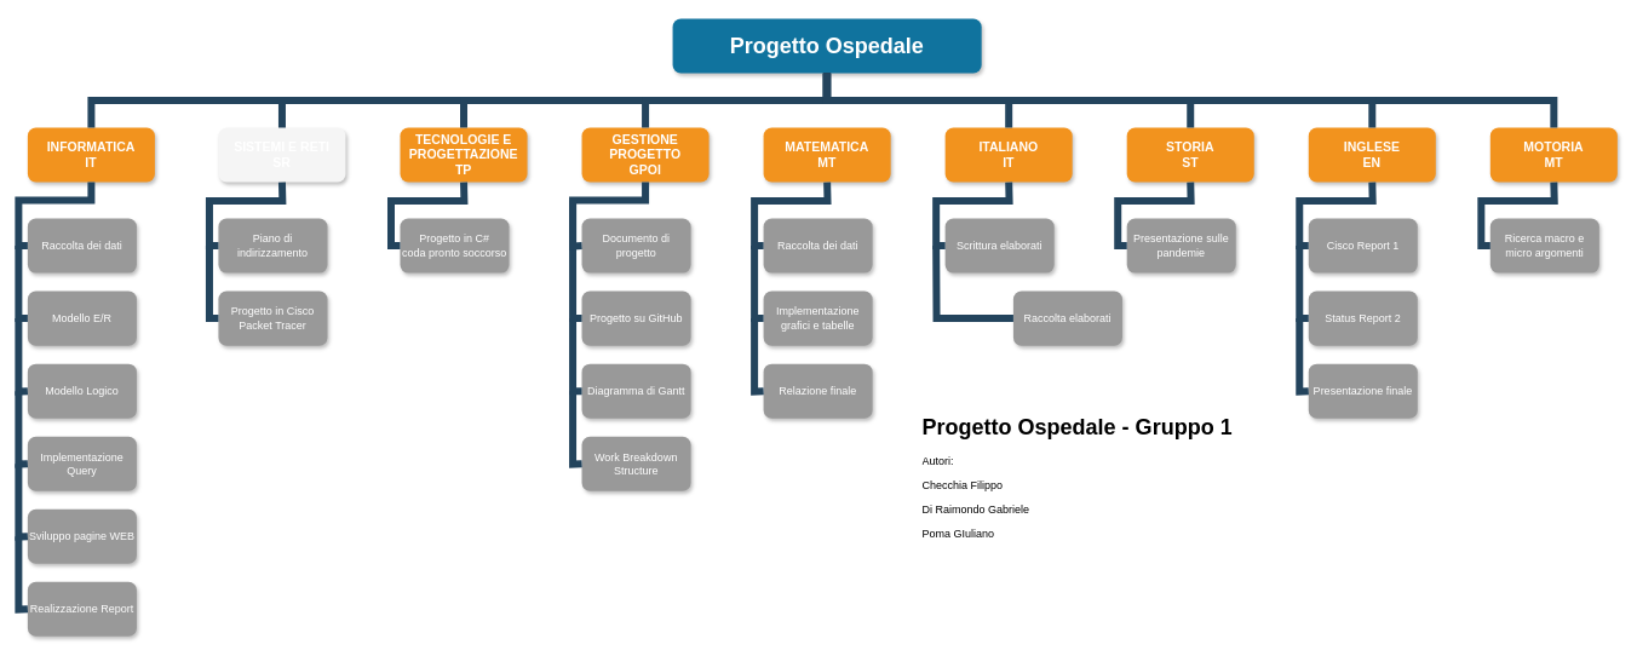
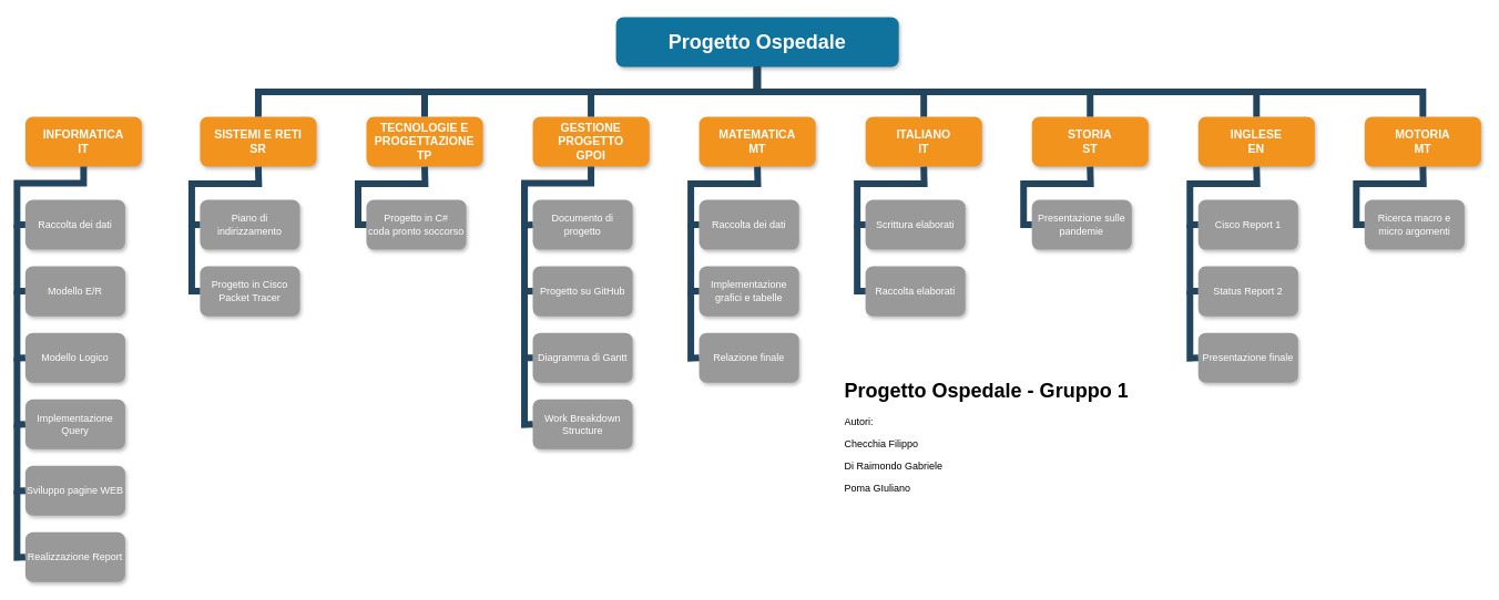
- <mxCell id="14" value="" style="edgeStyle=elbowEdgeStyle;elbow=vertical;rounded=0;fontColor=#000000;endArrow=none;endFill=0;strokeWidth=8;strokeColor=#23445D;" parent="1" source="2" target="3" edge="1"><mxGeometry width="100" height="100" relative="1" as="geometry"><mxPoint x="280" y="110" as="sourcePoint" /><mxPoint x="380" y="10" as="targetPoint" /></mxGeometry></mxCell>
- <mxCell id="4" value="SISTEMI E RETI&#10;SR" style="whiteSpace=wrap;rounded=1;fillColor=#f5f5f5;strokeColor=none;shadow=1;fontColor=#FFFFFF;fontStyle=1;fontSize=14;" parent="1" vertex="1"><mxGeometry x="240" y="140" width="140" height="60" as="geometry" /></mxCell>
+ <mxCell id="4" value="SISTEMI E RETI&#10;SR" style="whiteSpace=wrap;rounded=1;fillColor=#F2931E;strokeColor=none;shadow=1;fontColor=#FFFFFF;fontStyle=1;fontSize=14" parent="1" vertex="1"><mxGeometry x="240" y="140" width="140" height="60" as="geometry" /></mxCell>
- <mxCell id="46" value="Raccolta elaborati" style="whiteSpace=wrap;rounded=1;fillColor=#999999;strokeColor=none;shadow=1;fontColor=#FFFFFF;fontStyle=0" vertex="1" parent="1"><mxGeometry x="1115" y="320" width="120" height="60" as="geometry" /></mxCell>
+ <mxCell id="46" value="Raccolta elaborati" style="whiteSpace=wrap;rounded=1;fillColor=#999999;strokeColor=none;shadow=1;fontColor=#FFFFFF;fontStyle=0" vertex="1" parent="1"><mxGeometry x="1040" y="320" width="120" height="60" as="geometry" /></mxCell>
